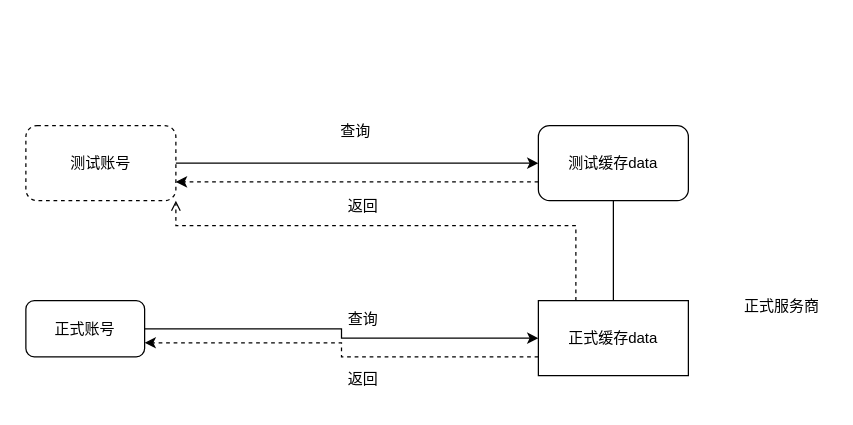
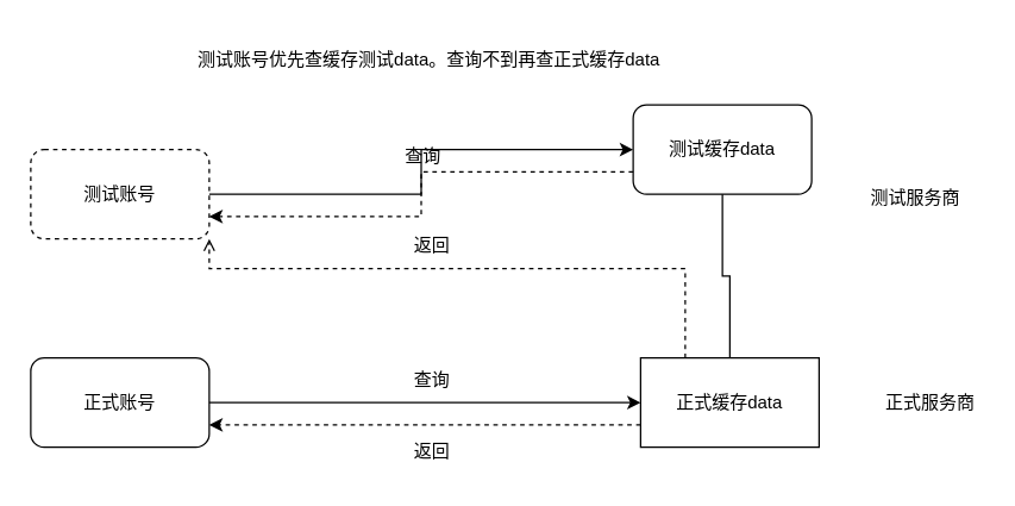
+ <mxCell id="18" value="测试账号优先查缓存测试data。查询不到再查正式缓存data" style="text;html=1;align=center;verticalAlign=middle;whiteSpace=wrap;rounded=0;" vertex="1" parent="1"><mxGeometry x="120" y="20" width="336" height="40" as="geometry" /></mxCell>
- <mxCell id="8" value="测试缓存data" style="rounded=1;whiteSpace=wrap;html=1;fillColor=none;" vertex="1" parent="1"><mxGeometry x="430" y="100" width="120" height="60" as="geometry" /></mxCell>
+ <mxCell id="8" value="测试缓存data" style="rounded=1;whiteSpace=wrap;html=1;fillColor=none;" vertex="1" parent="1"><mxGeometry x="425" y="70" width="120" height="60" as="geometry" /></mxCell>
+ <mxCell id="12" value="测试服务商" style="text;html=1;align=center;verticalAlign=middle;whiteSpace=wrap;rounded=0;" vertex="1" parent="1"><mxGeometry x="580" y="115" width="70" height="35" as="geometry" /></mxCell>
- <mxCell id="13" value="正式服务商" style="text;html=1;align=center;verticalAlign=middle;whiteSpace=wrap;rounded=0;" vertex="1" parent="1"><mxGeometry x="590" y="227.5" width="70" height="35" as="geometry" /></mxCell>
+ <mxCell id="13" value="正式服务商" style="text;html=1;align=center;verticalAlign=middle;whiteSpace=wrap;rounded=0;" vertex="1" parent="1"><mxGeometry x="590" y="252.5" width="70" height="35" as="geometry" /></mxCell>
- <mxCell id="5" value="正式账号" style="rounded=1;whiteSpace=wrap;html=1;fillColor=none;" vertex="1" parent="1"><mxGeometry x="20" y="240" width="95" height="45" as="geometry" /></mxCell>
+ <mxCell id="5" value="正式账号" style="rounded=1;whiteSpace=wrap;html=1;fillColor=none;" vertex="1" parent="1"><mxGeometry x="20" y="240" width="120" height="60" as="geometry" /></mxCell>
